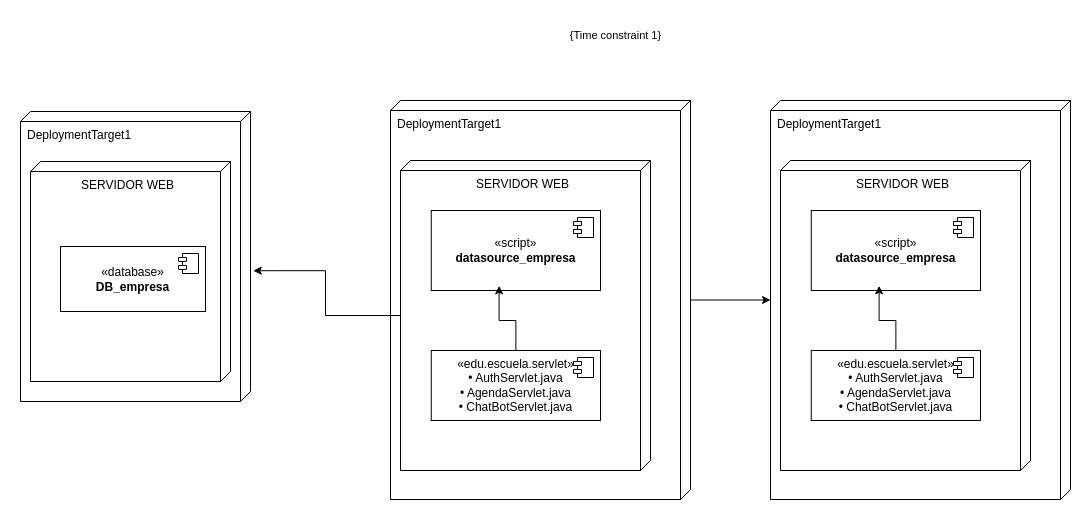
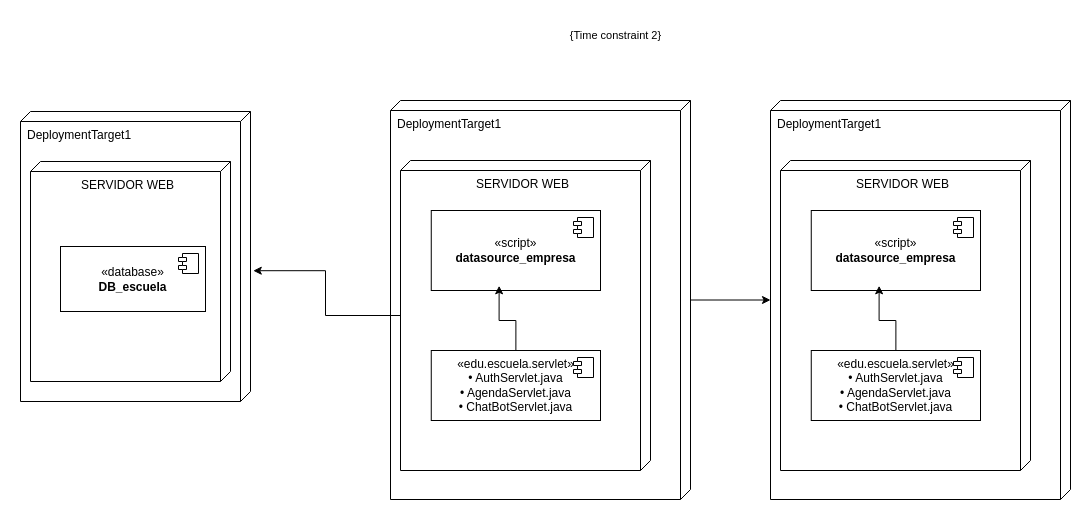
- <mxCell id="22" value="&lt;span style=&quot;font-size: 11px; background-color: rgb(255, 255, 255);&quot;&gt;{Time constraint 1}&lt;/span&gt;" style="text;html=1;align=center;verticalAlign=middle;resizable=0;points=[];autosize=1;strokeColor=none;fillColor=none;" vertex="1" parent="1"><mxGeometry x="560" y="20" width="110" height="30" as="geometry" /></mxCell>
+ <mxCell id="22" value="&lt;span style=&quot;font-size: 11px; background-color: rgb(255, 255, 255);&quot;&gt;{Time constraint 2}&lt;/span&gt;" style="text;html=1;align=center;verticalAlign=middle;resizable=0;points=[];autosize=1;strokeColor=none;fillColor=none;" vertex="1" parent="1"><mxGeometry x="560" y="20" width="110" height="30" as="geometry" /></mxCell>
- <mxCell id="4" value="«database»&lt;br&gt;&lt;b&gt;DB_empresa&lt;/b&gt;" style="html=1;dropTarget=0;whiteSpace=wrap;" vertex="1" parent="2"><mxGeometry x="40" y="135" width="145" height="65" as="geometry" /></mxCell>
+ <mxCell id="4" value="«database»&lt;br&gt;&lt;b&gt;DB_escuela&lt;/b&gt;" style="html=1;dropTarget=0;whiteSpace=wrap;" vertex="1" parent="2"><mxGeometry x="40" y="135" width="145" height="65" as="geometry" /></mxCell>
